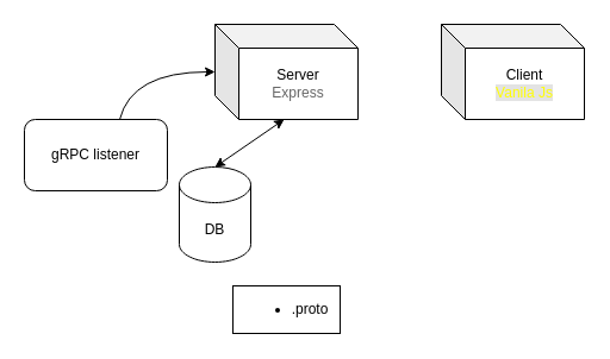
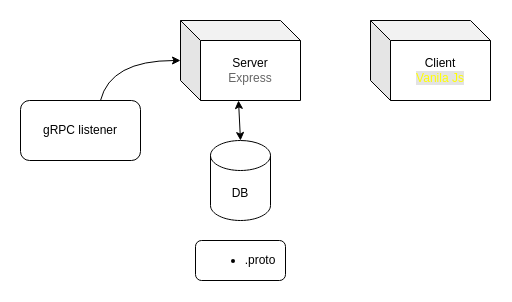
- <mxCell id="4" value="&lt;span&gt;DB&lt;/span&gt;" style="shape=cylinder3;whiteSpace=wrap;html=1;boundedLbl=1;backgroundOutline=1;size=15;align=center;" vertex="1" parent="1"><mxGeometry x="150" y="140" width="60" height="80" as="geometry" /></mxCell>
+ <mxCell id="4" value="&lt;span&gt;DB&lt;/span&gt;" style="shape=cylinder3;whiteSpace=wrap;html=1;boundedLbl=1;backgroundOutline=1;size=15;align=center;" vertex="1" parent="1"><mxGeometry x="210" y="140" width="60" height="80" as="geometry" /></mxCell>
- <mxCell id="6" value="&lt;ul&gt;&lt;li&gt;&lt;span&gt;.proto&lt;/span&gt;&lt;/li&gt;&lt;/ul&gt;" style="rounded=0;whiteSpace=wrap;html=1;" vertex="1" parent="1"><mxGeometry x="195" y="240" width="90" height="40" as="geometry" /></mxCell>
+ <mxCell id="6" value="&lt;ul&gt;&lt;li&gt;&lt;span&gt;.proto&lt;/span&gt;&lt;/li&gt;&lt;/ul&gt;" style="whiteSpace=wrap;html=1;rounded=1;" vertex="1" parent="1"><mxGeometry x="195" y="240" width="90" height="40" as="geometry" /></mxCell>
